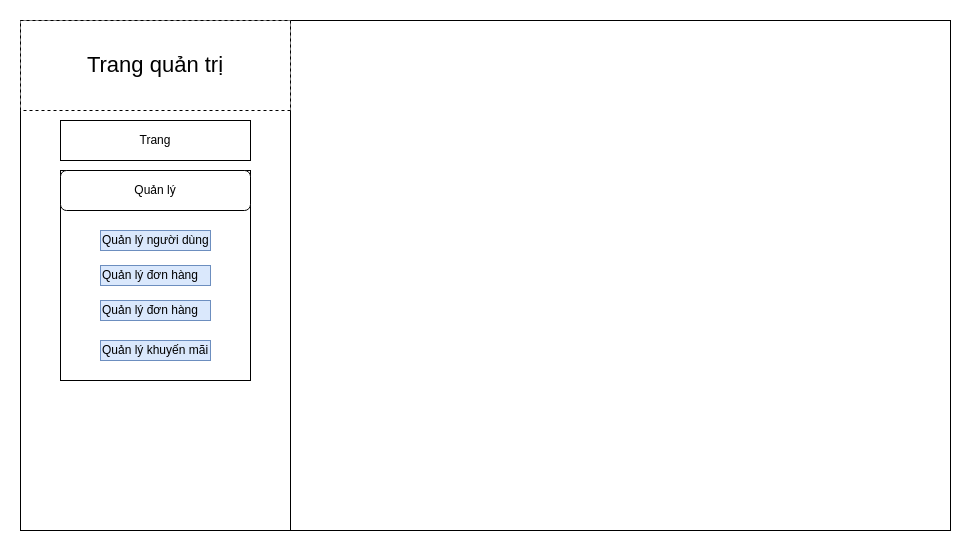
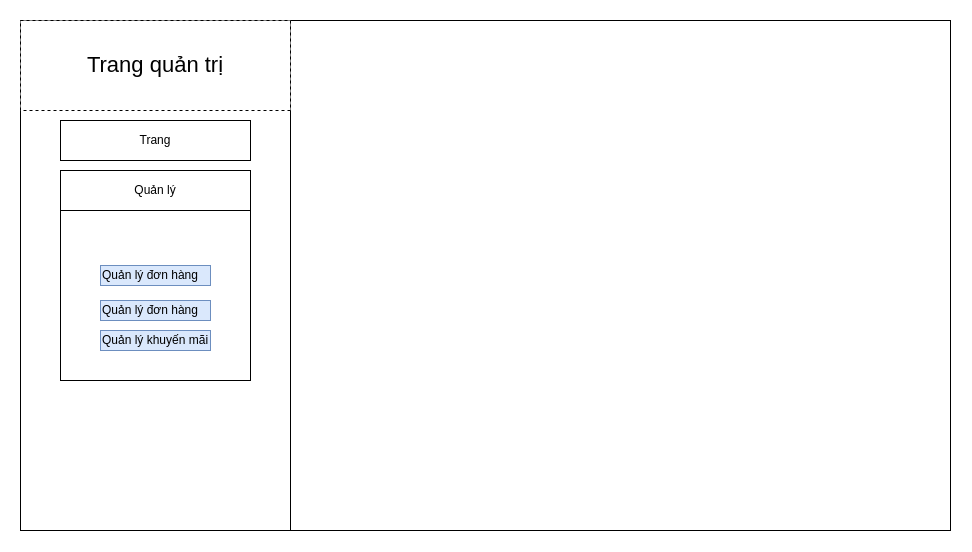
- <mxCell id="7" value="Quản lý" style="whiteSpace=wrap;html=1;rounded=1;" vertex="1" parent="1"><mxGeometry x="60" y="170" width="190" height="40" as="geometry" /></mxCell>
+ <mxCell id="7" value="Quản lý" style="rounded=0;whiteSpace=wrap;html=1;" vertex="1" parent="1"><mxGeometry x="60" y="170" width="190" height="40" as="geometry" /></mxCell>
- <mxCell id="8" value="Quản lý người dùng" style="text;html=1;strokeColor=#6c8ebf;fillColor=#dae8fc;align=left;verticalAlign=middle;whiteSpace=wrap;rounded=0;" vertex="1" parent="1"><mxGeometry x="100" y="230" width="110" height="20" as="geometry" /></mxCell>
- <mxCell id="9" value="Quản lý khuyến mãi" style="text;html=1;strokeColor=#6c8ebf;fillColor=#dae8fc;align=left;verticalAlign=middle;whiteSpace=wrap;rounded=0;" vertex="1" parent="1"><mxGeometry x="100" y="340" width="110" height="20" as="geometry" /></mxCell>
+ <mxCell id="9" value="Quản lý khuyến mãi" style="text;html=1;strokeColor=#6c8ebf;fillColor=#dae8fc;align=left;verticalAlign=middle;whiteSpace=wrap;rounded=0;" vertex="1" parent="1"><mxGeometry x="100" y="330" width="110" height="20" as="geometry" /></mxCell>
